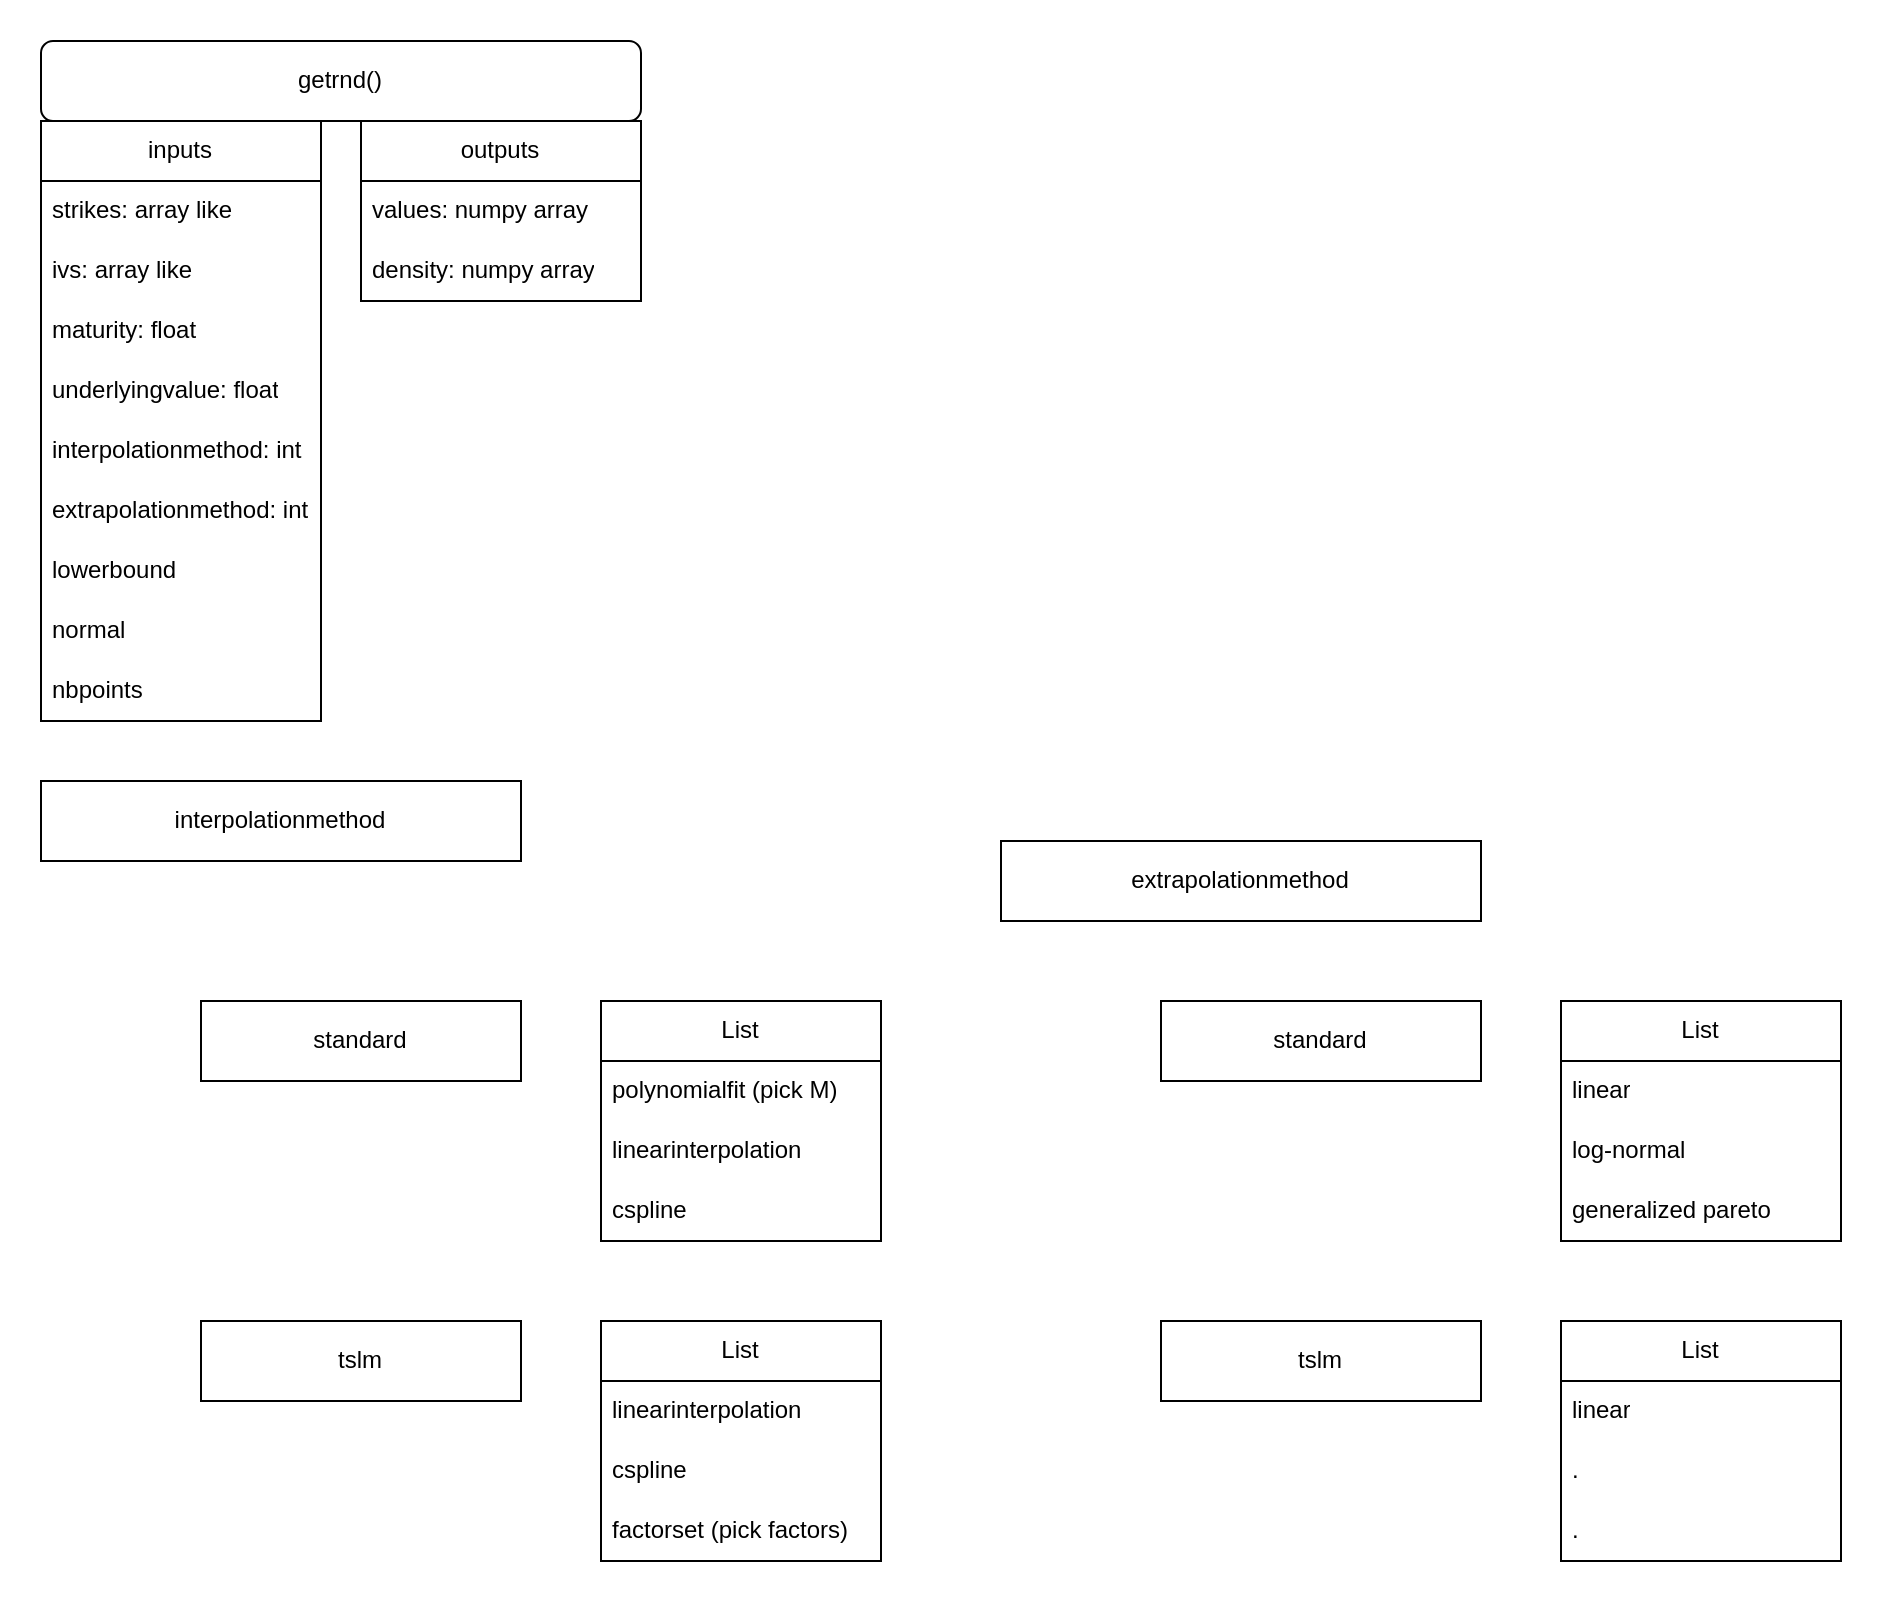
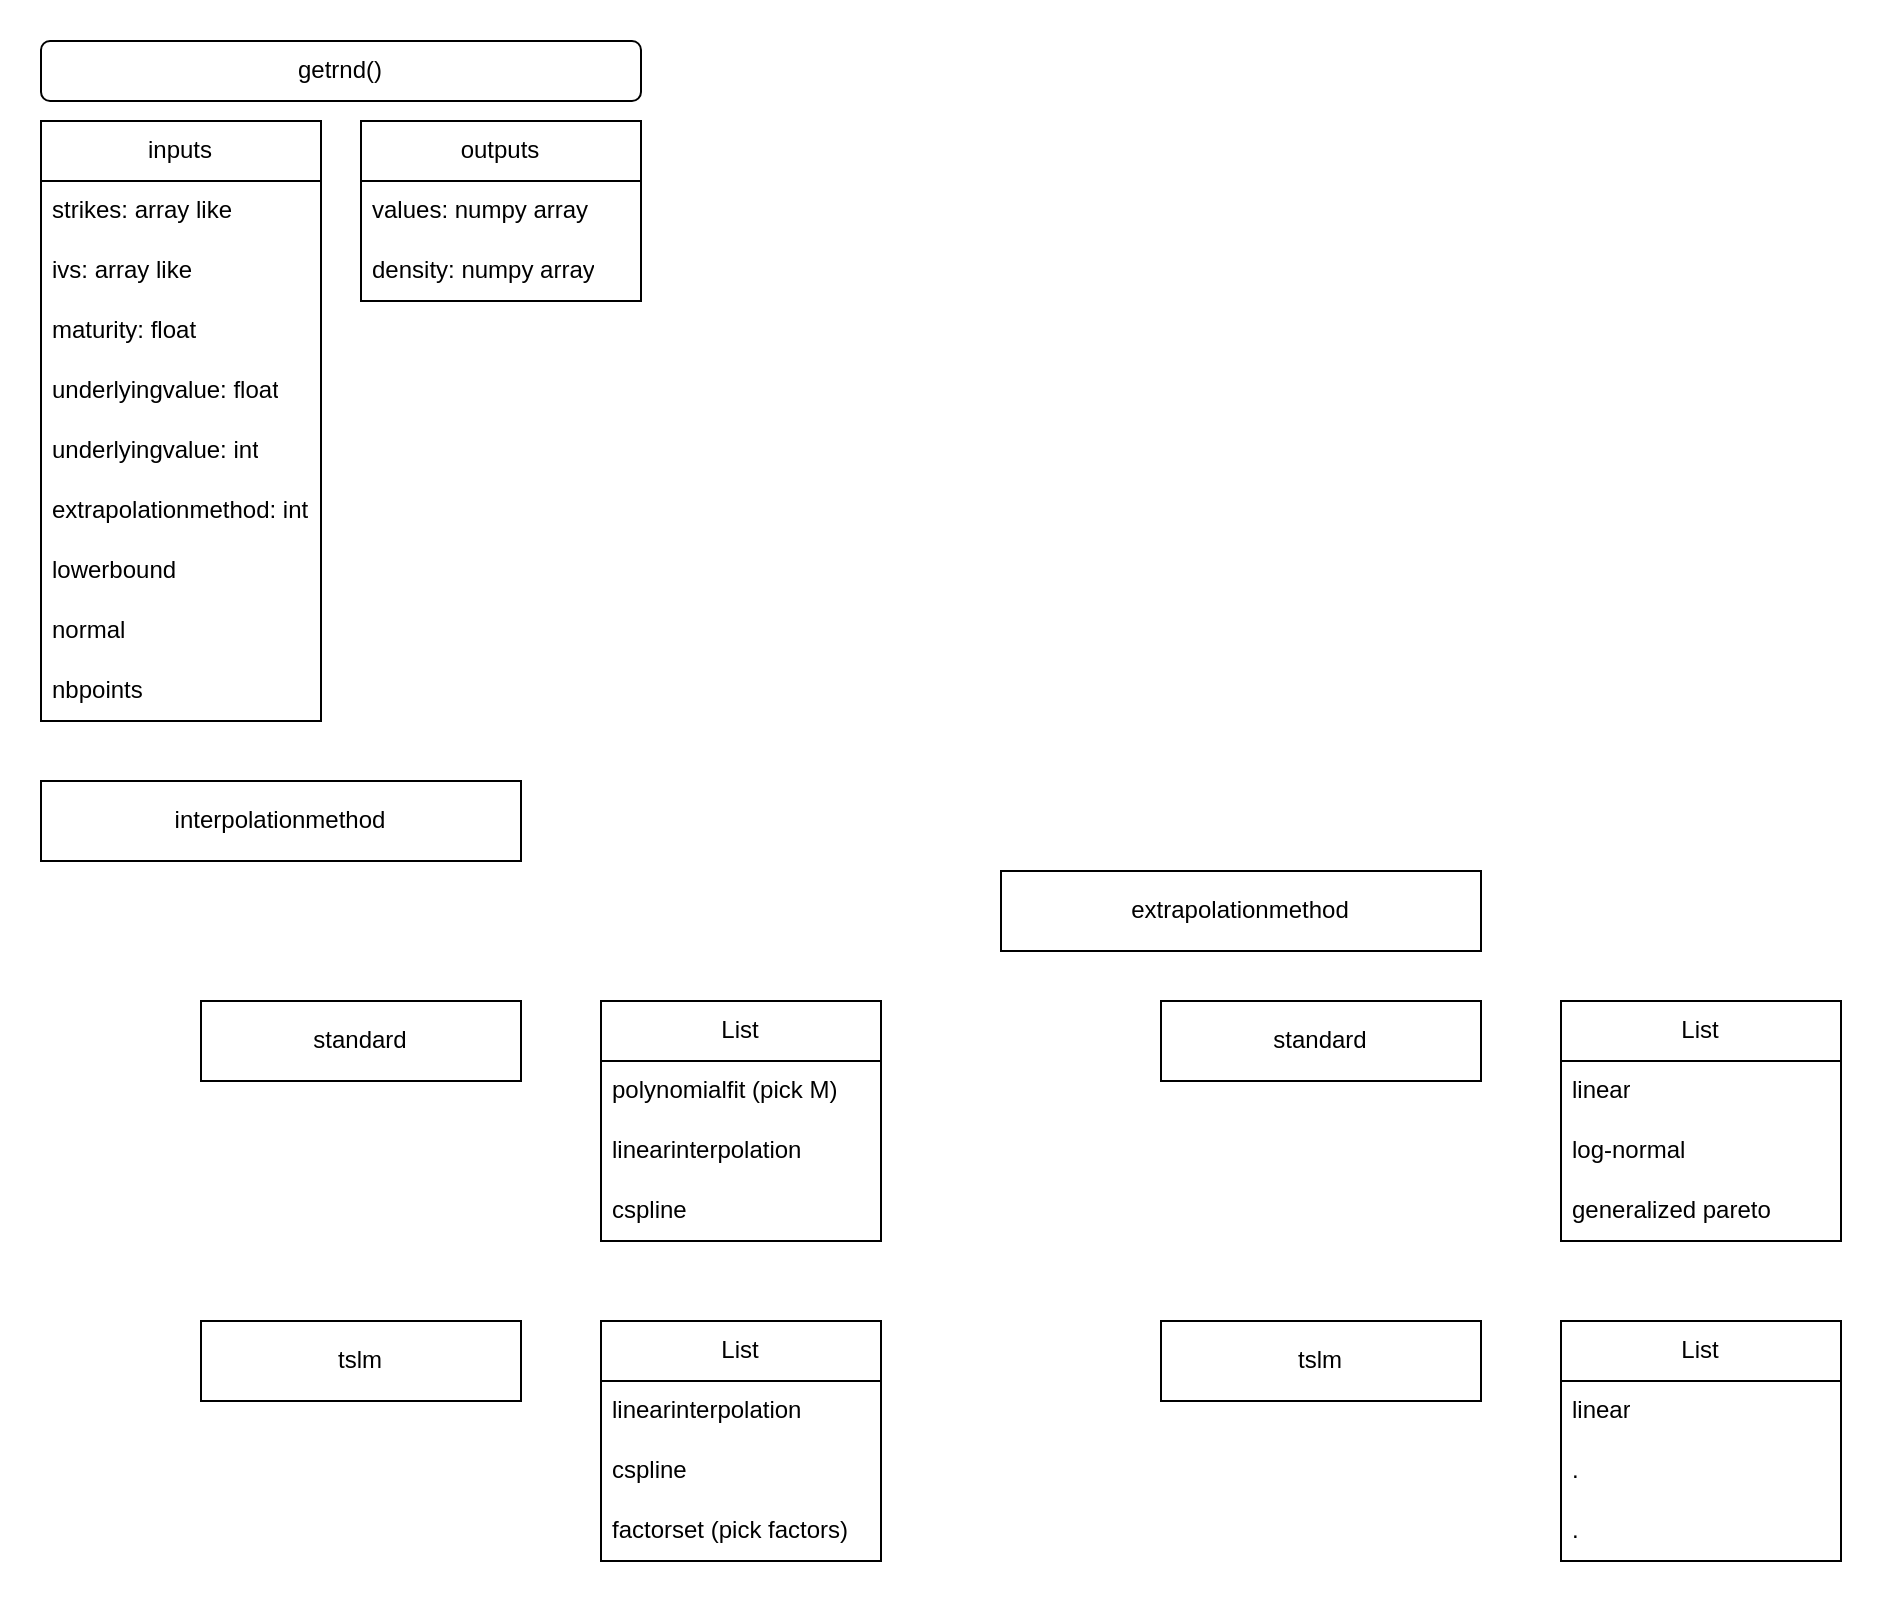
- <mxCell id="2" value="getrnd()" style="rounded=1;whiteSpace=wrap;html=1;" vertex="1" parent="1"><mxGeometry x="20" y="20" width="300" height="40" as="geometry" /></mxCell>
+ <mxCell id="2" value="getrnd()" style="rounded=1;whiteSpace=wrap;html=1;" vertex="1" parent="1"><mxGeometry x="20" y="20" width="300" height="30" as="geometry" /></mxCell>
- <mxCell id="8" value="interpolationmethod: int" style="text;strokeColor=none;fillColor=none;align=left;verticalAlign=middle;spacingLeft=4;spacingRight=4;overflow=hidden;points=[[0,0.5],[1,0.5]];portConstraint=eastwest;rotatable=0;whiteSpace=wrap;html=1;" vertex="1" parent="3"><mxGeometry y="150" width="140" height="30" as="geometry" /></mxCell>
+ <mxCell id="8" value="underlyingvalue: int" style="text;strokeColor=none;fillColor=none;align=left;verticalAlign=middle;spacingLeft=4;spacingRight=4;overflow=hidden;points=[[0,0.5],[1,0.5]];portConstraint=eastwest;rotatable=0;whiteSpace=wrap;html=1;" vertex="1" parent="3"><mxGeometry y="150" width="140" height="30" as="geometry" /></mxCell>
- <mxCell id="27" value="extrapolationmethod" style="rounded=0;whiteSpace=wrap;html=1;" vertex="1" parent="1"><mxGeometry x="500" y="420" width="240" height="40" as="geometry" /></mxCell>
+ <mxCell id="27" value="extrapolationmethod" style="rounded=0;whiteSpace=wrap;html=1;" vertex="1" parent="1"><mxGeometry x="500" y="435" width="240" height="40" as="geometry" /></mxCell>
